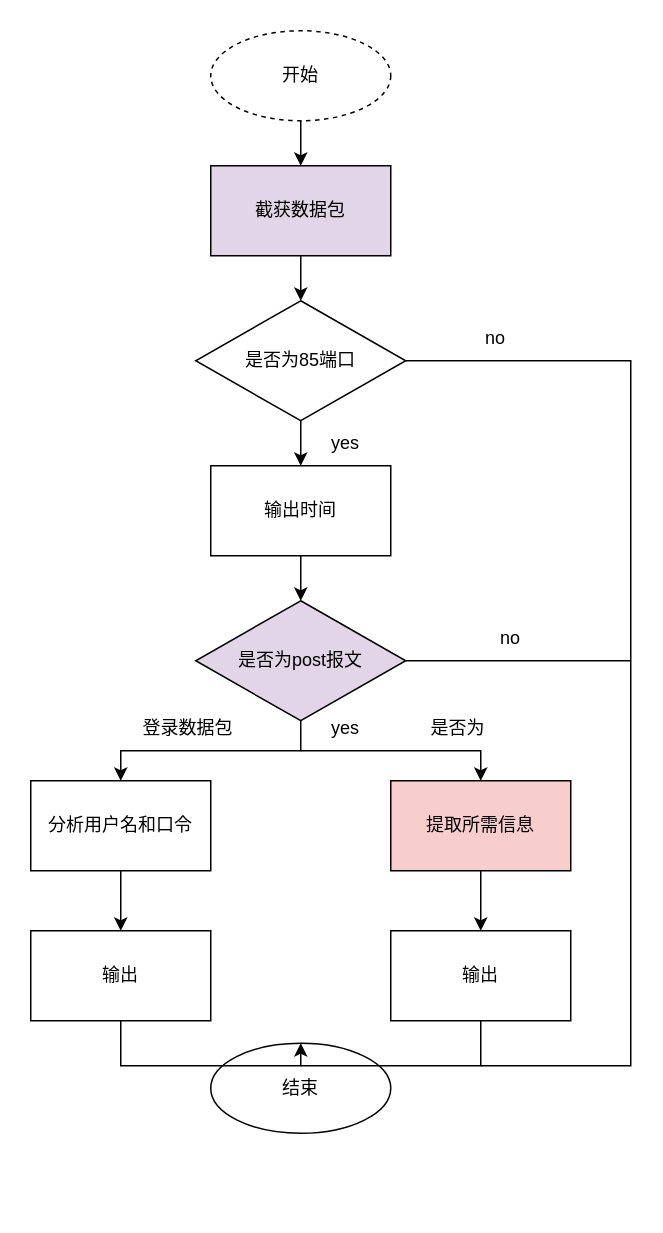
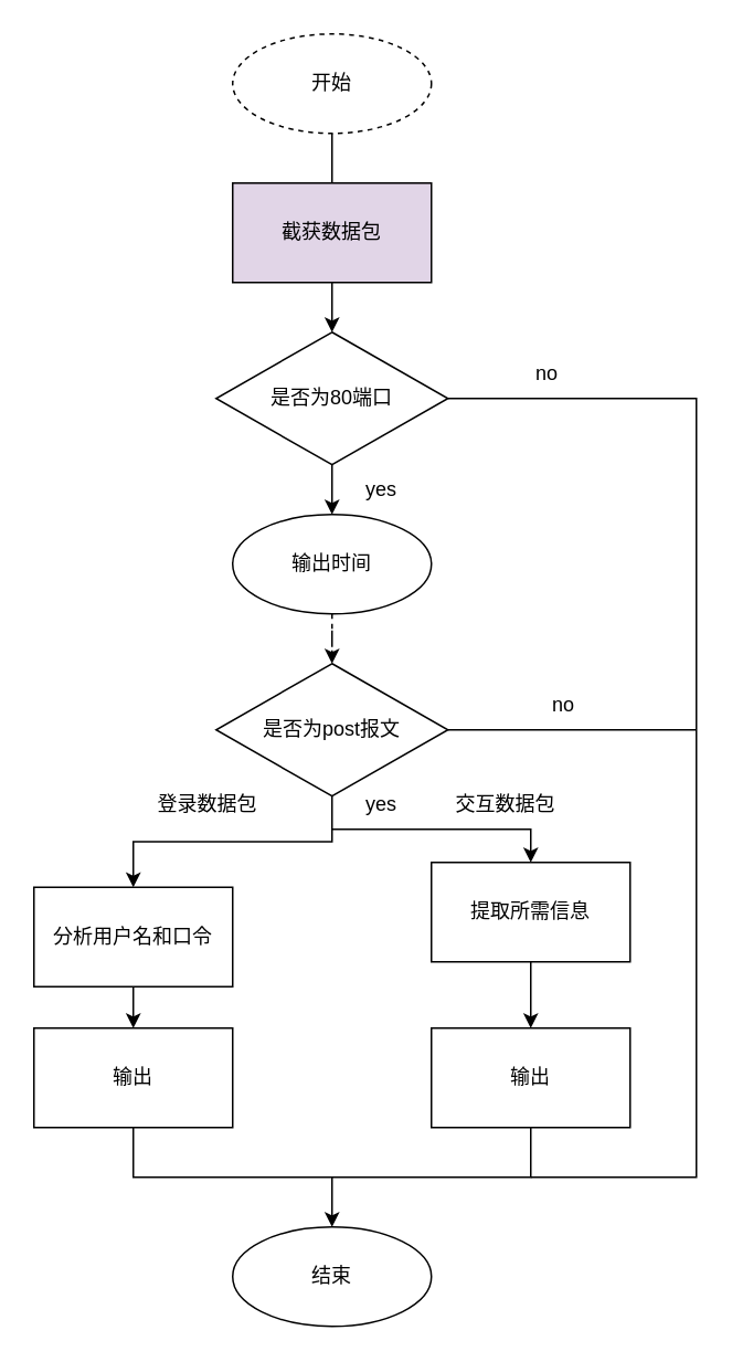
- <mxCell id="2" value="" style="edgeStyle=orthogonalEdgeStyle;rounded=0;orthogonalLoop=1;jettySize=auto;html=1;" edge="1" parent="1" source="3" target="5"><mxGeometry relative="1" as="geometry" /></mxCell>
+ <mxCell id="2" value="" style="edgeStyle=orthogonalEdgeStyle;rounded=0;orthogonalLoop=1;jettySize=auto;html=1;endArrow=none;" edge="1" parent="1" source="3" target="5"><mxGeometry relative="1" as="geometry" /></mxCell>
- <mxCell id="7" value="是否为85端口" style="rhombus;whiteSpace=wrap;html=1;" vertex="1" parent="1"><mxGeometry x="130" y="200" width="140" height="80" as="geometry" /></mxCell>
+ <mxCell id="7" value="是否为80端口" style="rhombus;whiteSpace=wrap;html=1;" vertex="1" parent="1"><mxGeometry x="130" y="200" width="140" height="80" as="geometry" /></mxCell>
- <mxCell id="9" value="输出时间" style="whiteSpace=wrap;html=1;" vertex="1" parent="1"><mxGeometry x="140" y="310" width="120" height="60" as="geometry" /></mxCell>
+ <mxCell id="9" value="输出时间" style="ellipse;whiteSpace=wrap;html=1;" vertex="1" parent="1"><mxGeometry x="140" y="310" width="120" height="60" as="geometry" /></mxCell>
- <mxCell id="8" value="" style="edgeStyle=orthogonalEdgeStyle;rounded=0;orthogonalLoop=1;jettySize=auto;html=1;" edge="1" parent="1" source="9" target="12"><mxGeometry relative="1" as="geometry" /></mxCell>
+ <mxCell id="8" value="" style="edgeStyle=orthogonalEdgeStyle;rounded=0;orthogonalLoop=1;jettySize=auto;html=1;dashed=1;" edge="1" parent="1" source="9" target="12"><mxGeometry relative="1" as="geometry" /></mxCell>
- <mxCell id="12" value="是否为post报文" style="rhombus;whiteSpace=wrap;html=1;fillColor=#e1d5e7;" vertex="1" parent="1"><mxGeometry x="130" y="400" width="140" height="80" as="geometry" /></mxCell>
+ <mxCell id="12" value="是否为post报文" style="rhombus;whiteSpace=wrap;html=1;" vertex="1" parent="1"><mxGeometry x="130" y="400" width="140" height="80" as="geometry" /></mxCell>
- <mxCell id="22" value="是否为" style="text;html=1;strokeColor=none;fillColor=none;align=center;verticalAlign=middle;whiteSpace=wrap;rounded=0;" vertex="1" parent="1"><mxGeometry x="270" y="470" width="70" height="30" as="geometry" /></mxCell>
+ <mxCell id="22" value="交互数据包" style="text;html=1;strokeColor=none;fillColor=none;align=center;verticalAlign=middle;whiteSpace=wrap;rounded=0;" vertex="1" parent="1"><mxGeometry x="270" y="470" width="70" height="30" as="geometry" /></mxCell>
- <mxCell id="13" value="分析用户名和口令" style="whiteSpace=wrap;html=1;" vertex="1" parent="1"><mxGeometry x="20" y="520" width="120" height="60" as="geometry" /></mxCell>
+ <mxCell id="13" value="分析用户名和口令" style="whiteSpace=wrap;html=1;" vertex="1" parent="1"><mxGeometry x="20" y="535" width="120" height="60" as="geometry" /></mxCell>
- <mxCell id="19" value="提取所需信息" style="rounded=0;whiteSpace=wrap;html=1;fillColor=#f8cecc;" vertex="1" parent="1"><mxGeometry x="260" y="520" width="120" height="60" as="geometry" /></mxCell>
+ <mxCell id="19" value="提取所需信息" style="rounded=0;whiteSpace=wrap;html=1;" vertex="1" parent="1"><mxGeometry x="260" y="520" width="120" height="60" as="geometry" /></mxCell>
- <mxCell id="23" value="结束" style="ellipse;whiteSpace=wrap;html=1;" vertex="1" parent="1"><mxGeometry x="140" y="695" width="120" height="60" as="geometry" /></mxCell>
+ <mxCell id="23" value="结束" style="ellipse;whiteSpace=wrap;html=1;" vertex="1" parent="1"><mxGeometry x="140" y="740" width="120" height="60" as="geometry" /></mxCell>
